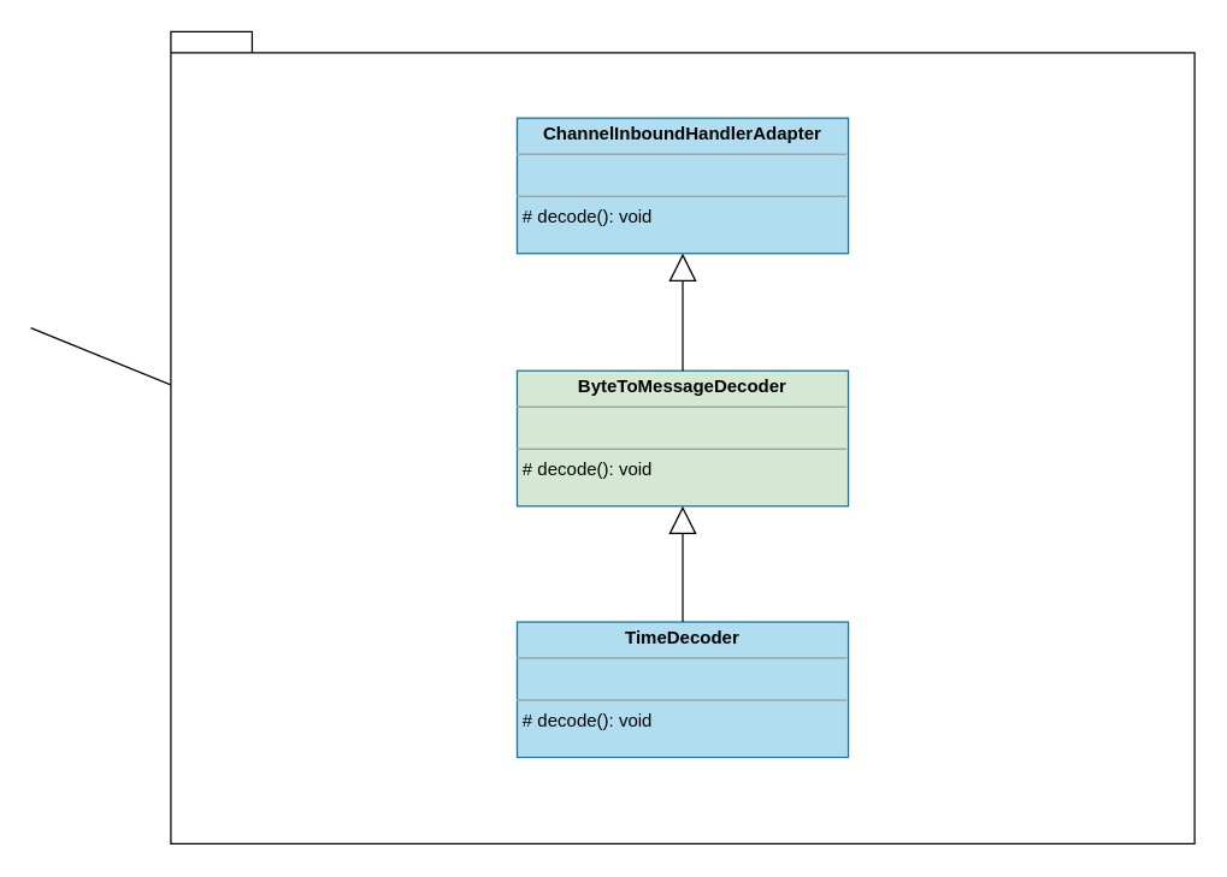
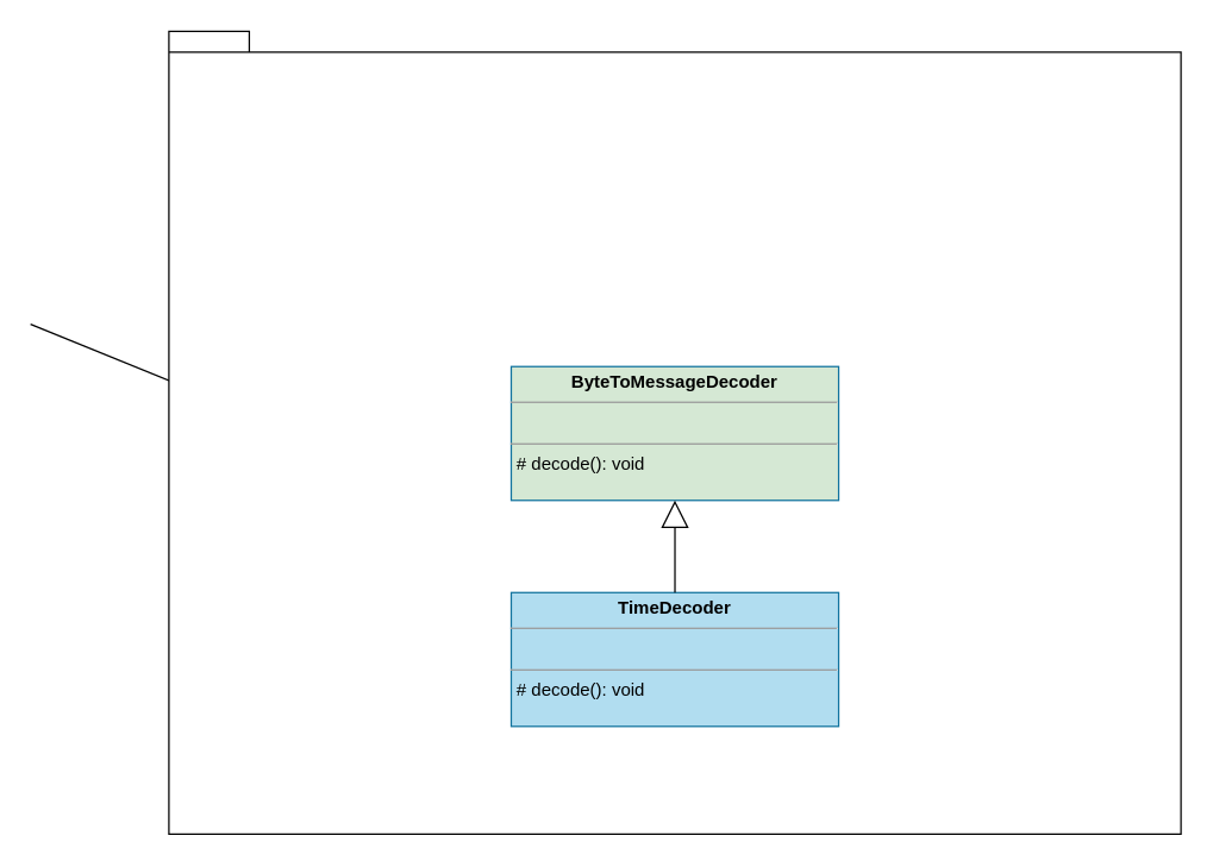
- <mxCell id="5" value="&lt;p style=&quot;margin: 0px ; margin-top: 4px ; text-align: center&quot;&gt;&lt;b&gt;ChannelInboundHandlerAdapter&lt;/b&gt;&lt;br&gt;&lt;/p&gt;&lt;hr size=&quot;1&quot;&gt;&lt;p style=&quot;margin: 0px ; margin-left: 4px&quot;&gt;&lt;br&gt;&lt;/p&gt;&lt;hr size=&quot;1&quot;&gt;&lt;p style=&quot;margin: 0px ; margin-left: 4px&quot;&gt;# decode(): void&lt;/p&gt;" style="verticalAlign=top;align=left;overflow=fill;fontSize=12;fontFamily=Helvetica;html=1;fillColor=#b1ddf0;strokeColor=#10739e;" vertex="1" parent="1"><mxGeometry x="343" y="78" width="220" height="90" as="geometry" /></mxCell>
- <mxCell id="8" value="" style="endArrow=block;endSize=16;endFill=0;html=1;entryX=0.5;entryY=1;entryDx=0;entryDy=0;" edge="1" parent="1" source="6" target="5"><mxGeometry width="160" relative="1" as="geometry"><mxPoint x="303" y="168" as="sourcePoint" /><mxPoint x="463" y="168" as="targetPoint" /></mxGeometry></mxCell>
- <mxCell id="7" value="&lt;p style=&quot;margin: 0px ; margin-top: 4px ; text-align: center&quot;&gt;&lt;b&gt;TimeDecoder&lt;/b&gt;&lt;br&gt;&lt;/p&gt;&lt;hr size=&quot;1&quot;&gt;&lt;p style=&quot;margin: 0px ; margin-left: 4px&quot;&gt;&lt;br&gt;&lt;/p&gt;&lt;hr size=&quot;1&quot;&gt;&lt;p style=&quot;margin: 0px ; margin-left: 4px&quot;&gt;# decode(): void&lt;/p&gt;" style="verticalAlign=top;align=left;overflow=fill;fontSize=12;fontFamily=Helvetica;html=1;fillColor=#b1ddf0;strokeColor=#10739e;" vertex="1" parent="1"><mxGeometry x="343" y="413" width="220" height="90" as="geometry" /></mxCell>
+ <mxCell id="7" value="&lt;p style=&quot;margin: 0px ; margin-top: 4px ; text-align: center&quot;&gt;&lt;b&gt;TimeDecoder&lt;/b&gt;&lt;br&gt;&lt;/p&gt;&lt;hr size=&quot;1&quot;&gt;&lt;p style=&quot;margin: 0px ; margin-left: 4px&quot;&gt;&lt;br&gt;&lt;/p&gt;&lt;hr size=&quot;1&quot;&gt;&lt;p style=&quot;margin: 0px ; margin-left: 4px&quot;&gt;# decode(): void&lt;/p&gt;" style="verticalAlign=top;align=left;overflow=fill;fontSize=12;fontFamily=Helvetica;html=1;fillColor=#b1ddf0;strokeColor=#10739e;" vertex="1" parent="1"><mxGeometry x="343" y="398" width="220" height="90" as="geometry" /></mxCell>
